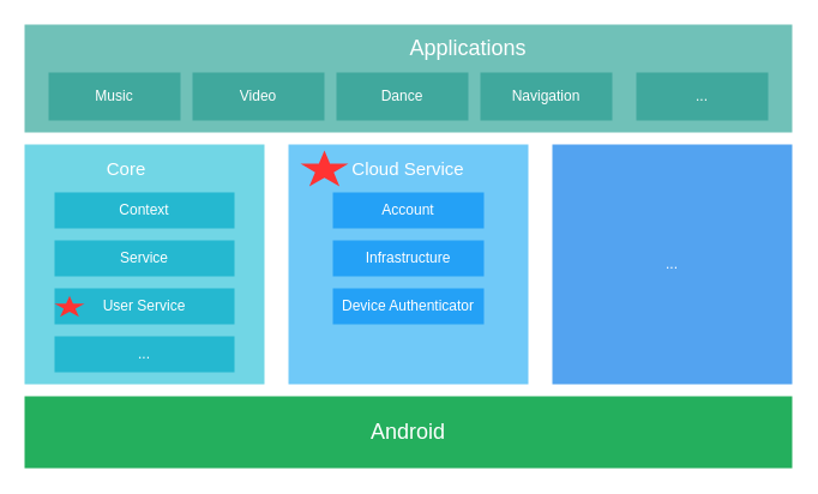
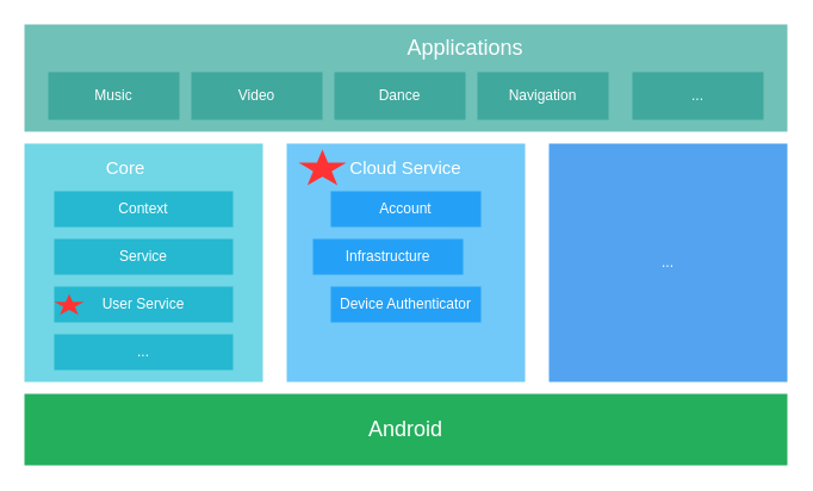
- <mxCell id="19" value="Infrastructure" style="rounded=0;whiteSpace=wrap;html=1;fillColor=#24A1F6;strokeColor=none;fontColor=#FFFFFF;" parent="1" vertex="1"><mxGeometry x="277" y="200" width="126" height="30" as="geometry" /></mxCell>
+ <mxCell id="19" value="Infrastructure" style="rounded=0;whiteSpace=wrap;html=1;fillColor=#24A1F6;strokeColor=none;fontColor=#FFFFFF;" parent="1" vertex="1"><mxGeometry x="262" y="200" width="126" height="30" as="geometry" /></mxCell>
